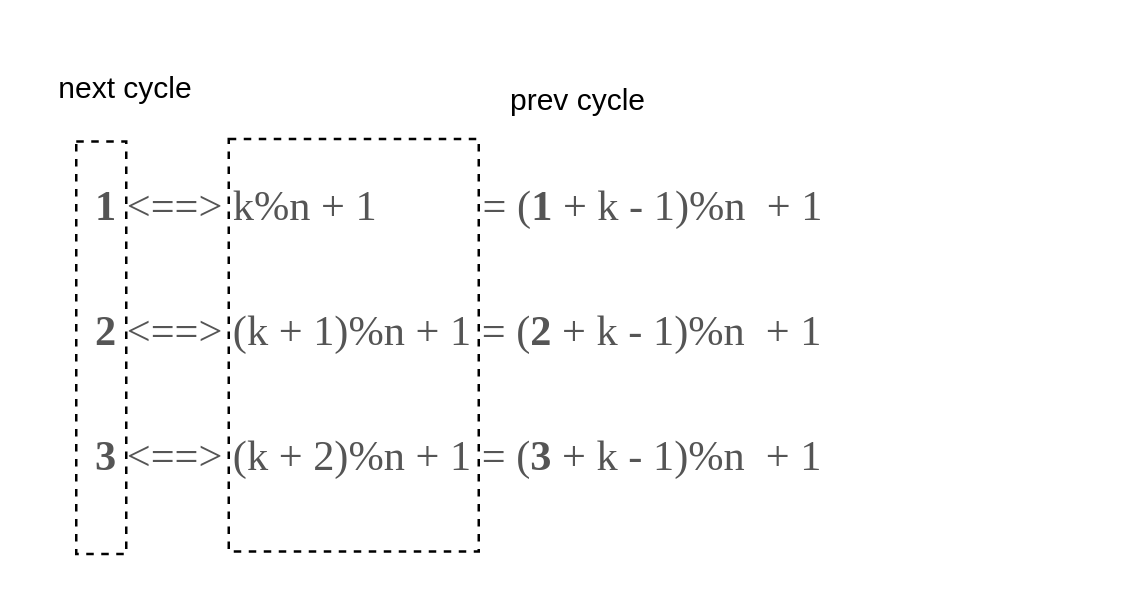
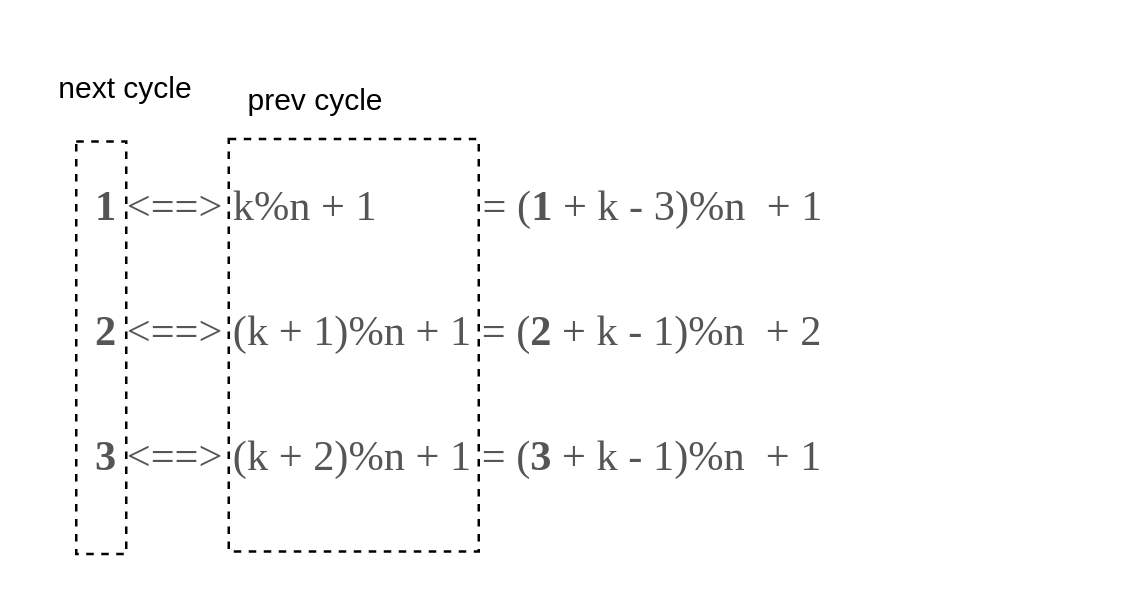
- <mxCell id="6" value="prev cycle" style="text;html=1;strokeColor=none;fillColor=none;align=center;verticalAlign=middle;whiteSpace=wrap;rounded=0;" vertex="1" parent="1"><mxGeometry x="201" y="25" width="60" height="30" as="geometry" /></mxCell>
+ <mxCell id="6" value="prev cycle" style="text;html=1;strokeColor=none;fillColor=none;align=center;verticalAlign=middle;whiteSpace=wrap;rounded=0;" vertex="1" parent="1"><mxGeometry x="96" y="25" width="60" height="30" as="geometry" /></mxCell>
- <mxCell id="2" value="&lt;font face=&quot;KaTeX_Main, Times New Roman, serif&quot; color=&quot;#555555&quot;&gt;&lt;span style=&quot;font-size: 16.94px; background-color: rgb(255, 255, 255);&quot;&gt;&lt;b&gt;1&lt;/b&gt;&amp;nbsp;&amp;lt;==&amp;gt; k%n + 1&amp;nbsp; &amp;nbsp; &amp;nbsp; &amp;nbsp; &amp;nbsp; = (&lt;b&gt;1 &lt;/b&gt;+ k - 1)%n&amp;nbsp; + 1&lt;br&gt;&lt;br&gt;&lt;/span&gt;&lt;/font&gt;" style="text;whiteSpace=wrap;html=1;" vertex="1" parent="1"><mxGeometry x="36" y="66" width="400" height="40" as="geometry" /></mxCell>
+ <mxCell id="2" value="&lt;font face=&quot;KaTeX_Main, Times New Roman, serif&quot; color=&quot;#555555&quot;&gt;&lt;span style=&quot;font-size: 16.94px; background-color: rgb(255, 255, 255);&quot;&gt;&lt;b&gt;1&lt;/b&gt;&amp;nbsp;&amp;lt;==&amp;gt; k%n + 1&amp;nbsp; &amp;nbsp; &amp;nbsp; &amp;nbsp; &amp;nbsp; = (&lt;b&gt;1 &lt;/b&gt;+ k - 3)%n&amp;nbsp; + 1&lt;br&gt;&lt;br&gt;&lt;/span&gt;&lt;/font&gt;" style="text;whiteSpace=wrap;html=1;" vertex="1" parent="1"><mxGeometry x="36" y="66" width="400" height="40" as="geometry" /></mxCell>
- <mxCell id="3" value="&lt;font face=&quot;KaTeX_Main, Times New Roman, serif&quot; color=&quot;#555555&quot;&gt;&lt;span style=&quot;font-size: 16.94px; background-color: rgb(255, 255, 255);&quot;&gt;&lt;b&gt;2&lt;/b&gt;&amp;nbsp;&amp;lt;==&amp;gt; (k + 1)%n + 1 = (&lt;b&gt;2&amp;nbsp;&lt;/b&gt;+ k - 1)%n&amp;nbsp; + 1&lt;br&gt;&lt;br&gt;&lt;/span&gt;&lt;/font&gt;" style="text;whiteSpace=wrap;html=1;" vertex="1" parent="1"><mxGeometry x="36" y="116" width="400" height="40" as="geometry" /></mxCell>
+ <mxCell id="3" value="&lt;font face=&quot;KaTeX_Main, Times New Roman, serif&quot; color=&quot;#555555&quot;&gt;&lt;span style=&quot;font-size: 16.94px; background-color: rgb(255, 255, 255);&quot;&gt;&lt;b&gt;2&lt;/b&gt;&amp;nbsp;&amp;lt;==&amp;gt; (k + 1)%n + 1 = (&lt;b&gt;2&amp;nbsp;&lt;/b&gt;+ k - 1)%n&amp;nbsp; + 2&lt;br&gt;&lt;br&gt;&lt;/span&gt;&lt;/font&gt;" style="text;whiteSpace=wrap;html=1;" vertex="1" parent="1"><mxGeometry x="36" y="116" width="400" height="40" as="geometry" /></mxCell>
